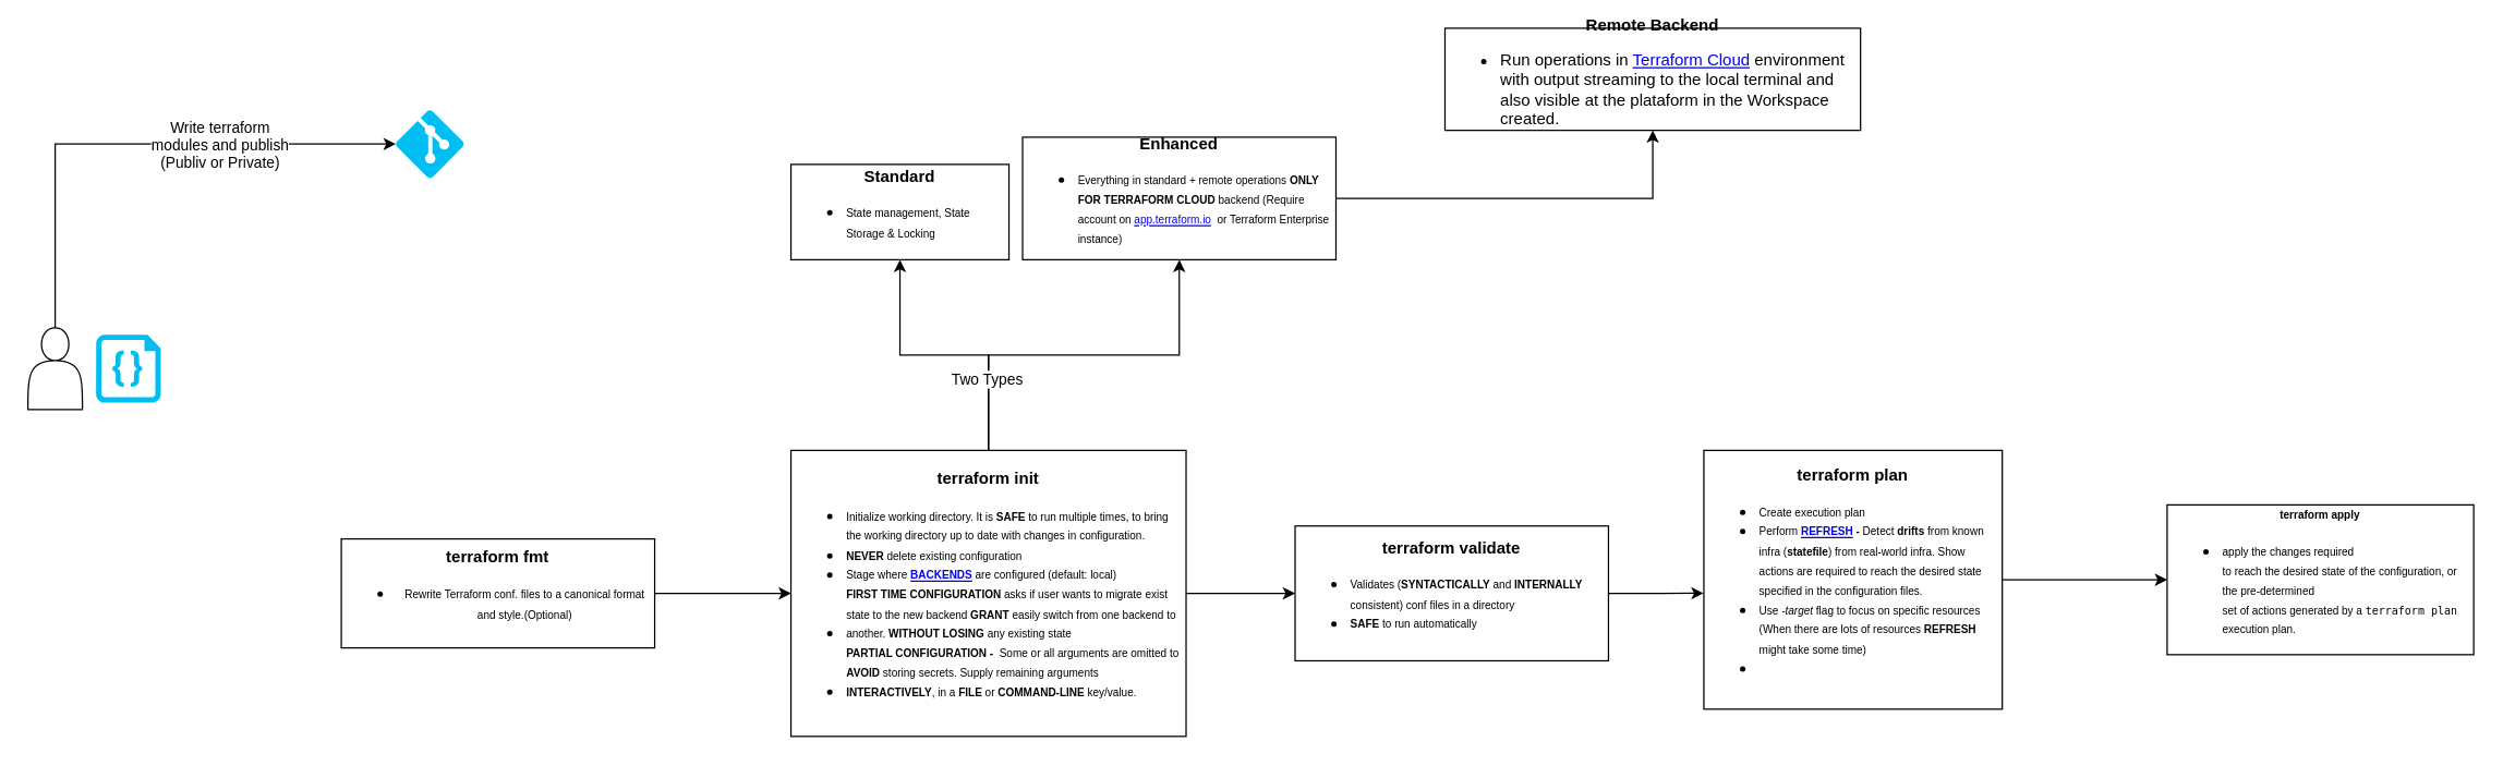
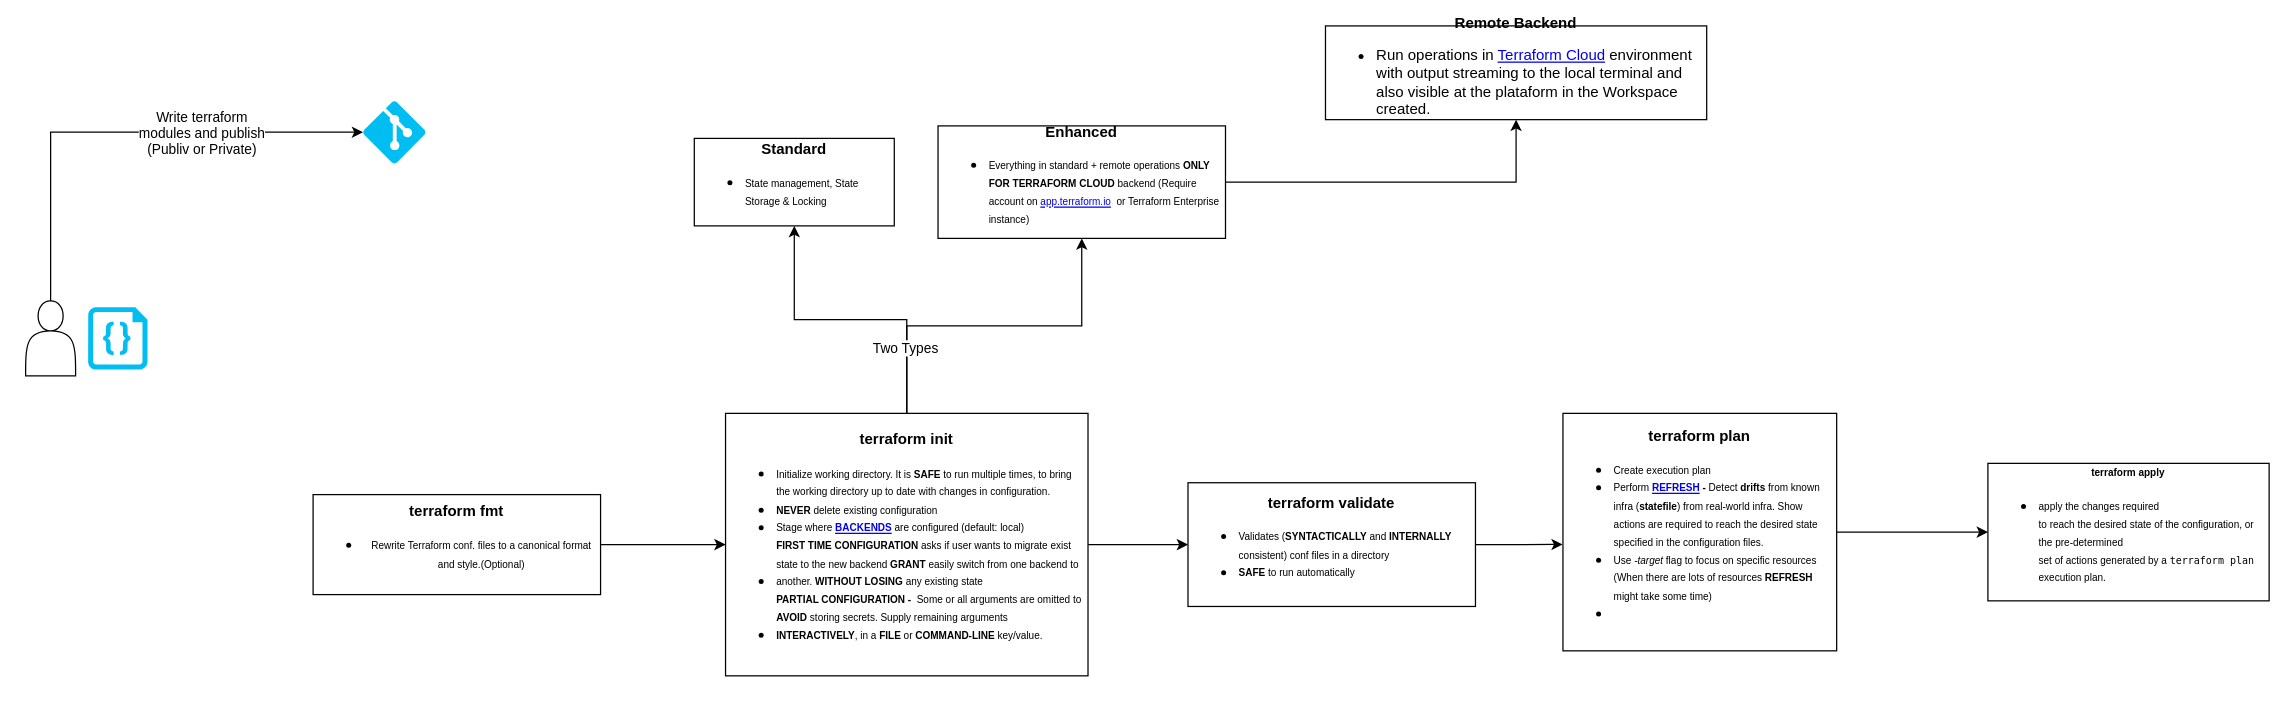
- <mxCell id="19" value="&lt;b&gt;Standard&lt;/b&gt;&lt;br&gt;&lt;ul&gt;&lt;li style=&quot;text-align: left&quot;&gt;&lt;font style=&quot;font-size: 8px&quot;&gt;State management, State Storage &amp;amp; Locking&lt;/font&gt;&lt;/li&gt;&lt;/ul&gt;" style="rounded=0;whiteSpace=wrap;html=1;" vertex="1" parent="1"><mxGeometry x="580" y="120" width="160" height="70" as="geometry" /></mxCell>
+ <mxCell id="19" value="&lt;b&gt;Standard&lt;/b&gt;&lt;br&gt;&lt;ul&gt;&lt;li style=&quot;text-align: left&quot;&gt;&lt;font style=&quot;font-size: 8px&quot;&gt;State management, State Storage &amp;amp; Locking&lt;/font&gt;&lt;/li&gt;&lt;/ul&gt;" style="rounded=0;whiteSpace=wrap;html=1;" vertex="1" parent="1"><mxGeometry x="555" y="110" width="160" height="70" as="geometry" /></mxCell>
